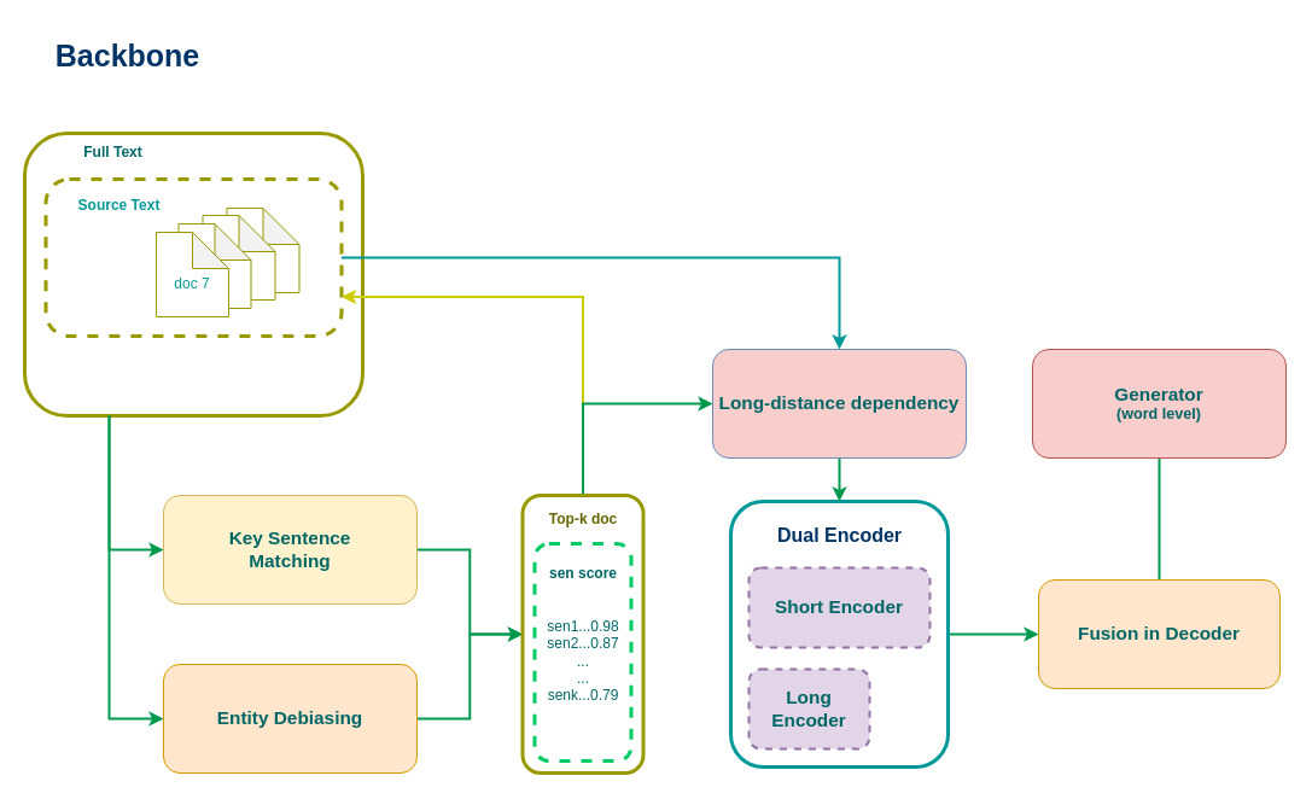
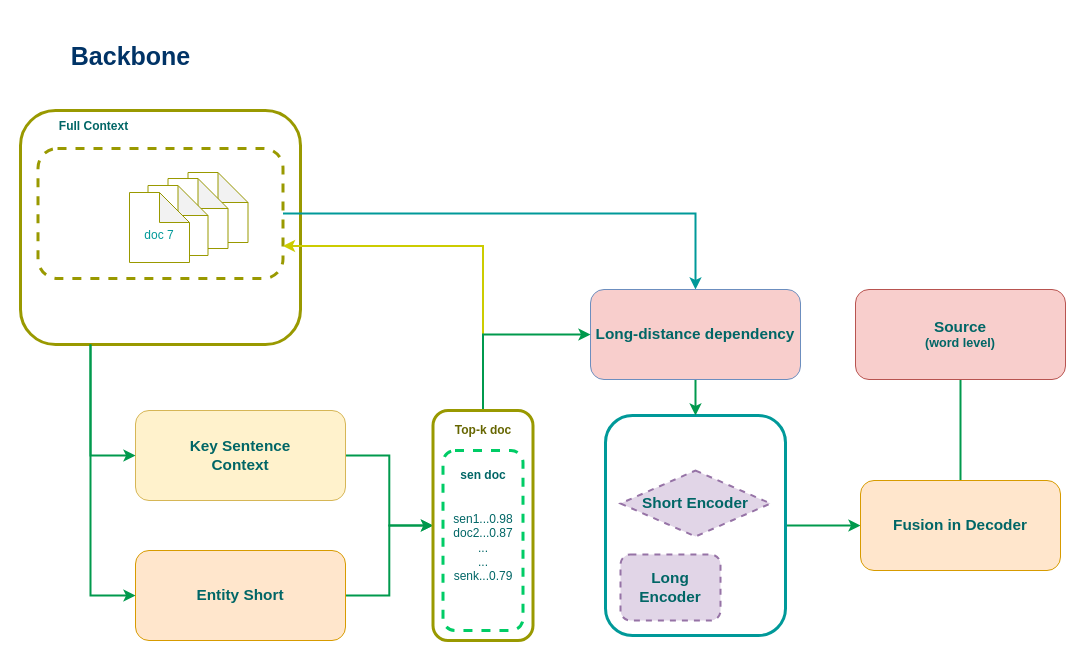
- <mxCell id="13" value="&lt;font color=&quot;#003366&quot; style=&quot;font-size: 25px;&quot;&gt;&lt;b&gt;Backbone&lt;/b&gt;&lt;/font&gt;" style="text;html=1;align=center;verticalAlign=middle;resizable=0;points=[];autosize=1;strokeColor=none;fillColor=none;fontSize=12.6;fontColor=#006666;" parent="1" vertex="1"><mxGeometry x="20" y="20" width="170" height="50" as="geometry" /></mxCell>
+ <mxCell id="13" value="&lt;font color=&quot;#003366&quot; style=&quot;font-size: 25px;&quot;&gt;&lt;b&gt;Backbone&lt;/b&gt;&lt;/font&gt;" style="text;html=1;align=center;verticalAlign=middle;resizable=0;points=[];autosize=1;strokeColor=none;fillColor=none;fontSize=12.6;fontColor=#006666;" parent="1" vertex="1"><mxGeometry x="45" y="30" width="170" height="50" as="geometry" /></mxCell>
- <mxCell id="27" value="&lt;b&gt;&lt;font color=&quot;#006666&quot;&gt;Full Text&lt;/font&gt;&lt;/b&gt;" style="text;html=1;align=center;verticalAlign=middle;resizable=0;points=[];autosize=1;strokeColor=none;fillColor=none;" vertex="1" parent="1"><mxGeometry x="37.5" y="111" width="110" height="30" as="geometry" /></mxCell>
+ <mxCell id="27" value="&lt;b&gt;&lt;font color=&quot;#006666&quot;&gt;Full Context&lt;/font&gt;&lt;/b&gt;" style="text;html=1;align=center;verticalAlign=middle;resizable=0;points=[];autosize=1;strokeColor=none;fillColor=none;" vertex="1" parent="1"><mxGeometry x="37.5" y="111" width="110" height="30" as="geometry" /></mxCell>
- <mxCell id="19" value="&lt;b&gt;&lt;font color=&quot;#009999&quot;&gt;Source Text&lt;/font&gt;&lt;/b&gt;" style="text;html=1;align=center;verticalAlign=middle;resizable=0;points=[];autosize=1;strokeColor=none;fillColor=none;" vertex="1" parent="1"><mxGeometry x="42.5" y="155" width="110" height="30" as="geometry" /></mxCell>
- <mxCell id="12" value="&lt;div data-docx-has-block-data=&quot;false&quot; data-page-id=&quot;I2OPd06UgoXwHoxmGDJclGKunMc&quot;&gt;&lt;div style=&quot;font-size: 15.36px;&quot; class=&quot;old-record-id-Yy6udGUAGoeq4YxWGWgc8CmznAh&quot;&gt;&lt;font color=&quot;#006666&quot;&gt;&lt;span style=&quot;caret-color: rgb(0, 102, 102);&quot;&gt;&lt;b&gt;Generator&lt;/b&gt;&lt;/span&gt;&lt;/font&gt;&lt;/div&gt;&lt;div class=&quot;old-record-id-Yy6udGUAGoeq4YxWGWgc8CmznAh&quot;&gt;&lt;font size=&quot;1&quot; color=&quot;#006666&quot;&gt;&lt;span style=&quot;caret-color: rgb(0, 102, 102);&quot;&gt;&lt;b style=&quot;font-size: 12.6px;&quot;&gt;(word level)&lt;/b&gt;&lt;/span&gt;&lt;/font&gt;&lt;/div&gt;&lt;/div&gt;" style="rounded=1;whiteSpace=wrap;html=1;fillColor=#f8cecc;strokeColor=#b85450;" parent="1" vertex="1"><mxGeometry x="855" y="289" width="210" height="90" as="geometry" /></mxCell>
+ <mxCell id="12" value="&lt;div data-docx-has-block-data=&quot;false&quot; data-page-id=&quot;I2OPd06UgoXwHoxmGDJclGKunMc&quot;&gt;&lt;div style=&quot;font-size: 15.36px;&quot; class=&quot;old-record-id-Yy6udGUAGoeq4YxWGWgc8CmznAh&quot;&gt;&lt;font color=&quot;#006666&quot;&gt;&lt;span style=&quot;caret-color: rgb(0, 102, 102);&quot;&gt;&lt;b&gt;Source&lt;/b&gt;&lt;/span&gt;&lt;/font&gt;&lt;/div&gt;&lt;div class=&quot;old-record-id-Yy6udGUAGoeq4YxWGWgc8CmznAh&quot;&gt;&lt;font size=&quot;1&quot; color=&quot;#006666&quot;&gt;&lt;span style=&quot;caret-color: rgb(0, 102, 102);&quot;&gt;&lt;b style=&quot;font-size: 12.6px;&quot;&gt;(word level)&lt;/b&gt;&lt;/span&gt;&lt;/font&gt;&lt;/div&gt;&lt;/div&gt;" style="rounded=1;whiteSpace=wrap;html=1;fillColor=#f8cecc;strokeColor=#b85450;" parent="1" vertex="1"><mxGeometry x="855" y="289" width="210" height="90" as="geometry" /></mxCell>
- <mxCell id="16" value="&lt;b&gt;&lt;font style=&quot;font-size: 16px;&quot; color=&quot;#003366&quot;&gt;Dual Encoder&lt;/font&gt;&lt;/b&gt;" style="text;html=1;align=center;verticalAlign=middle;resizable=0;points=[];autosize=1;strokeColor=none;fillColor=none;" parent="1" vertex="1"><mxGeometry x="620" y="423" width="150" height="40" as="geometry" /></mxCell>
- <mxCell id="7" value="&lt;div style=&quot;font-size: 15.36px;&quot; data-docx-has-block-data=&quot;false&quot; data-page-id=&quot;I2OPd06UgoXwHoxmGDJclGKunMc&quot;&gt;&lt;div style=&quot;font-size: 15.36px;&quot; class=&quot;old-record-id-Yy6udGUAGoeq4YxWGWgc8CmznAh&quot;&gt;&lt;strong style=&quot;font-size: 15.36px;&quot;&gt;&lt;font style=&quot;font-size: 15.36px;&quot; color=&quot;#006666&quot;&gt;Key Sentence&lt;/font&gt;&lt;/strong&gt;&lt;/div&gt;&lt;div style=&quot;font-size: 15.36px;&quot; class=&quot;old-record-id-Yy6udGUAGoeq4YxWGWgc8CmznAh&quot;&gt;&lt;div style=&quot;font-size: 15.36px;&quot;&gt;&lt;div style=&quot;font-size: 15.36px;&quot;&gt;&lt;strong style=&quot;font-size: 15.36px;&quot;&gt;&lt;font style=&quot;font-size: 15.36px;&quot; color=&quot;#006666&quot;&gt;Matching&lt;/font&gt;&lt;/strong&gt;&lt;/div&gt;&lt;/div&gt;&lt;/div&gt;&lt;/div&gt;&lt;font style=&quot;font-size: 15.36px;&quot; color=&quot;#006666&quot;&gt;&lt;span style=&quot;text-align: start;&quot; class=&quot;lark-record-clipboard&quot; data-lark-record-format=&quot;docx/text&quot; data-lark-record-data=&quot;{&amp;quot;rootId&amp;quot;:&amp;quot;I2OPd06UgoXwHoxmGDJclGKunMc&amp;quot;,&amp;quot;text&amp;quot;:{&amp;quot;initialAttributedTexts&amp;quot;:{&amp;quot;text&amp;quot;:{&amp;quot;0&amp;quot;:&amp;quot;Key Sentence Matching&amp;quot;},&amp;quot;attribs&amp;quot;:{&amp;quot;0&amp;quot;:&amp;quot;*1*0+l&amp;quot;}},&amp;quot;apool&amp;quot;:{&amp;quot;numToAttrib&amp;quot;:{&amp;quot;0&amp;quot;:[&amp;quot;bold&amp;quot;,&amp;quot;true&amp;quot;],&amp;quot;1&amp;quot;:[&amp;quot;author&amp;quot;,&amp;quot;7121335665014407196&amp;quot;]},&amp;quot;nextNum&amp;quot;:2}},&amp;quot;type&amp;quot;:&amp;quot;text&amp;quot;,&amp;quot;referenceRecordMap&amp;quot;:{},&amp;quot;extra&amp;quot;:{&amp;quot;mention_page_title&amp;quot;:{},&amp;quot;external_mention_url&amp;quot;:{}},&amp;quot;isKeepQuoteContainer&amp;quot;:false,&amp;quot;isFromCode&amp;quot;:false,&amp;quot;isCut&amp;quot;:false}&quot;&gt;&lt;/span&gt;&lt;/font&gt;" style="rounded=1;whiteSpace=wrap;html=1;fillColor=#fff2cc;strokeColor=#d6b656;" parent="1" vertex="1"><mxGeometry x="135" y="410" width="210" height="90" as="geometry" /></mxCell>
+ <mxCell id="7" value="&lt;div style=&quot;font-size: 15.36px;&quot; data-docx-has-block-data=&quot;false&quot; data-page-id=&quot;I2OPd06UgoXwHoxmGDJclGKunMc&quot;&gt;&lt;div style=&quot;font-size: 15.36px;&quot; class=&quot;old-record-id-Yy6udGUAGoeq4YxWGWgc8CmznAh&quot;&gt;&lt;strong style=&quot;font-size: 15.36px;&quot;&gt;&lt;font style=&quot;font-size: 15.36px;&quot; color=&quot;#006666&quot;&gt;Key Sentence&lt;/font&gt;&lt;/strong&gt;&lt;/div&gt;&lt;div style=&quot;font-size: 15.36px;&quot; class=&quot;old-record-id-Yy6udGUAGoeq4YxWGWgc8CmznAh&quot;&gt;&lt;div style=&quot;font-size: 15.36px;&quot;&gt;&lt;div style=&quot;font-size: 15.36px;&quot;&gt;&lt;strong style=&quot;font-size: 15.36px;&quot;&gt;&lt;font style=&quot;font-size: 15.36px;&quot; color=&quot;#006666&quot;&gt;Context&lt;/font&gt;&lt;/strong&gt;&lt;/div&gt;&lt;/div&gt;&lt;/div&gt;&lt;/div&gt;&lt;font style=&quot;font-size: 15.36px;&quot; color=&quot;#006666&quot;&gt;&lt;span style=&quot;text-align: start;&quot; class=&quot;lark-record-clipboard&quot; data-lark-record-format=&quot;docx/text&quot; data-lark-record-data=&quot;{&amp;quot;rootId&amp;quot;:&amp;quot;I2OPd06UgoXwHoxmGDJclGKunMc&amp;quot;,&amp;quot;text&amp;quot;:{&amp;quot;initialAttributedTexts&amp;quot;:{&amp;quot;text&amp;quot;:{&amp;quot;0&amp;quot;:&amp;quot;Key Sentence Matching&amp;quot;},&amp;quot;attribs&amp;quot;:{&amp;quot;0&amp;quot;:&amp;quot;*1*0+l&amp;quot;}},&amp;quot;apool&amp;quot;:{&amp;quot;numToAttrib&amp;quot;:{&amp;quot;0&amp;quot;:[&amp;quot;bold&amp;quot;,&amp;quot;true&amp;quot;],&amp;quot;1&amp;quot;:[&amp;quot;author&amp;quot;,&amp;quot;7121335665014407196&amp;quot;]},&amp;quot;nextNum&amp;quot;:2}},&amp;quot;type&amp;quot;:&amp;quot;text&amp;quot;,&amp;quot;referenceRecordMap&amp;quot;:{},&amp;quot;extra&amp;quot;:{&amp;quot;mention_page_title&amp;quot;:{},&amp;quot;external_mention_url&amp;quot;:{}},&amp;quot;isKeepQuoteContainer&amp;quot;:false,&amp;quot;isFromCode&amp;quot;:false,&amp;quot;isCut&amp;quot;:false}&quot;&gt;&lt;/span&gt;&lt;/font&gt;" style="rounded=1;whiteSpace=wrap;html=1;fillColor=#fff2cc;strokeColor=#d6b656;" parent="1" vertex="1"><mxGeometry x="135" y="410" width="210" height="90" as="geometry" /></mxCell>
- <mxCell id="32" value="&lt;b&gt;sen score&lt;/b&gt;" style="text;html=1;strokeColor=none;fillColor=none;align=center;verticalAlign=middle;whiteSpace=wrap;rounded=0;dashed=1;strokeWidth=3;fontSize=12;fontColor=#006666;" vertex="1" parent="1"><mxGeometry x="442.5" y="460" width="80" height="30" as="geometry" /></mxCell>
+ <mxCell id="32" value="&lt;b&gt;sen doc&lt;/b&gt;" style="text;html=1;strokeColor=none;fillColor=none;align=center;verticalAlign=middle;whiteSpace=wrap;rounded=0;dashed=1;strokeWidth=3;fontSize=12;fontColor=#006666;" vertex="1" parent="1"><mxGeometry x="442.5" y="460" width="80" height="30" as="geometry" /></mxCell>
- <mxCell id="15" value="&lt;div style=&quot;font-size: 15.36px;&quot; data-docx-has-block-data=&quot;false&quot; data-page-id=&quot;I2OPd06UgoXwHoxmGDJclGKunMc&quot;&gt;&lt;div style=&quot;font-size: 15.36px;&quot; class=&quot;old-record-id-Yy6udGUAGoeq4YxWGWgc8CmznAh&quot;&gt;&lt;font color=&quot;#006666&quot;&gt;&lt;span style=&quot;caret-color: rgb(0, 102, 102);&quot;&gt;&lt;b&gt;Short Encoder&lt;/b&gt;&lt;/span&gt;&lt;/font&gt;&lt;/div&gt;&lt;/div&gt;" style="rounded=1;whiteSpace=wrap;html=1;fillColor=#e1d5e7;strokeColor=#9673a6;dashed=1;strokeWidth=2;" parent="1" vertex="1"><mxGeometry x="620" y="470" width="150" height="66" as="geometry" /></mxCell>
+ <mxCell id="15" value="&lt;div style=&quot;font-size: 15.36px;&quot; data-docx-has-block-data=&quot;false&quot; data-page-id=&quot;I2OPd06UgoXwHoxmGDJclGKunMc&quot;&gt;&lt;div style=&quot;font-size: 15.36px;&quot; class=&quot;old-record-id-Yy6udGUAGoeq4YxWGWgc8CmznAh&quot;&gt;&lt;font color=&quot;#006666&quot;&gt;&lt;span style=&quot;caret-color: rgb(0, 102, 102);&quot;&gt;&lt;b&gt;Short Encoder&lt;/b&gt;&lt;/span&gt;&lt;/font&gt;&lt;/div&gt;&lt;/div&gt;" style="rhombus;whiteSpace=wrap;html=1;fillColor=#e1d5e7;strokeColor=#9673a6;dashed=1;strokeWidth=2;" parent="1" vertex="1"><mxGeometry x="620" y="470" width="150" height="66" as="geometry" /></mxCell>
- <mxCell id="31" value="&lt;font style=&quot;font-size: 12px;&quot;&gt;&lt;br&gt;sen1...0.98&lt;br style=&quot;font-size: 12px;&quot;&gt;sen2...0.87&lt;br style=&quot;font-size: 12px;&quot;&gt;...&lt;br&gt;...&lt;br style=&quot;font-size: 12px;&quot;&gt;senk...0.79&lt;/font&gt;" style="rounded=1;whiteSpace=wrap;html=1;strokeColor=#00CC66;strokeWidth=3;fontColor=#006666;fillColor=none;dashed=1;" vertex="1" parent="1"><mxGeometry x="442.5" y="450" width="80" height="180" as="geometry" /></mxCell>
+ <mxCell id="31" value="&lt;font style=&quot;font-size: 12px;&quot;&gt;&lt;br&gt;sen1...0.98&lt;br style=&quot;font-size: 12px;&quot;&gt;doc2...0.87&lt;br style=&quot;font-size: 12px;&quot;&gt;...&lt;br&gt;...&lt;br style=&quot;font-size: 12px;&quot;&gt;senk...0.79&lt;/font&gt;" style="rounded=1;whiteSpace=wrap;html=1;strokeColor=#00CC66;strokeWidth=3;fontColor=#006666;fillColor=none;dashed=1;" vertex="1" parent="1"><mxGeometry x="442.5" y="450" width="80" height="180" as="geometry" /></mxCell>
- <mxCell id="9" value="&lt;div style=&quot;font-size: 15.36px;&quot; data-docx-has-block-data=&quot;false&quot; data-page-id=&quot;I2OPd06UgoXwHoxmGDJclGKunMc&quot;&gt;&lt;div style=&quot;font-size: 15.36px;&quot; class=&quot;old-record-id-Yy6udGUAGoeq4YxWGWgc8CmznAh&quot;&gt;&lt;font color=&quot;#006666&quot;&gt;&lt;span style=&quot;caret-color: rgb(0, 102, 102);&quot;&gt;&lt;b&gt;Entity Debiasing&lt;/b&gt;&lt;/span&gt;&lt;/font&gt;&lt;/div&gt;&lt;/div&gt;" style="rounded=1;whiteSpace=wrap;html=1;fillColor=#ffe6cc;strokeColor=#d79b00;" parent="1" vertex="1"><mxGeometry x="135" y="550" width="210" height="90" as="geometry" /></mxCell>
+ <mxCell id="9" value="&lt;div style=&quot;font-size: 15.36px;&quot; data-docx-has-block-data=&quot;false&quot; data-page-id=&quot;I2OPd06UgoXwHoxmGDJclGKunMc&quot;&gt;&lt;div style=&quot;font-size: 15.36px;&quot; class=&quot;old-record-id-Yy6udGUAGoeq4YxWGWgc8CmznAh&quot;&gt;&lt;font color=&quot;#006666&quot;&gt;&lt;span style=&quot;caret-color: rgb(0, 102, 102);&quot;&gt;&lt;b&gt;Entity Short&lt;/b&gt;&lt;/span&gt;&lt;/font&gt;&lt;/div&gt;&lt;/div&gt;" style="rounded=1;whiteSpace=wrap;html=1;fillColor=#ffe6cc;strokeColor=#d79b00;" parent="1" vertex="1"><mxGeometry x="135" y="550" width="210" height="90" as="geometry" /></mxCell>
